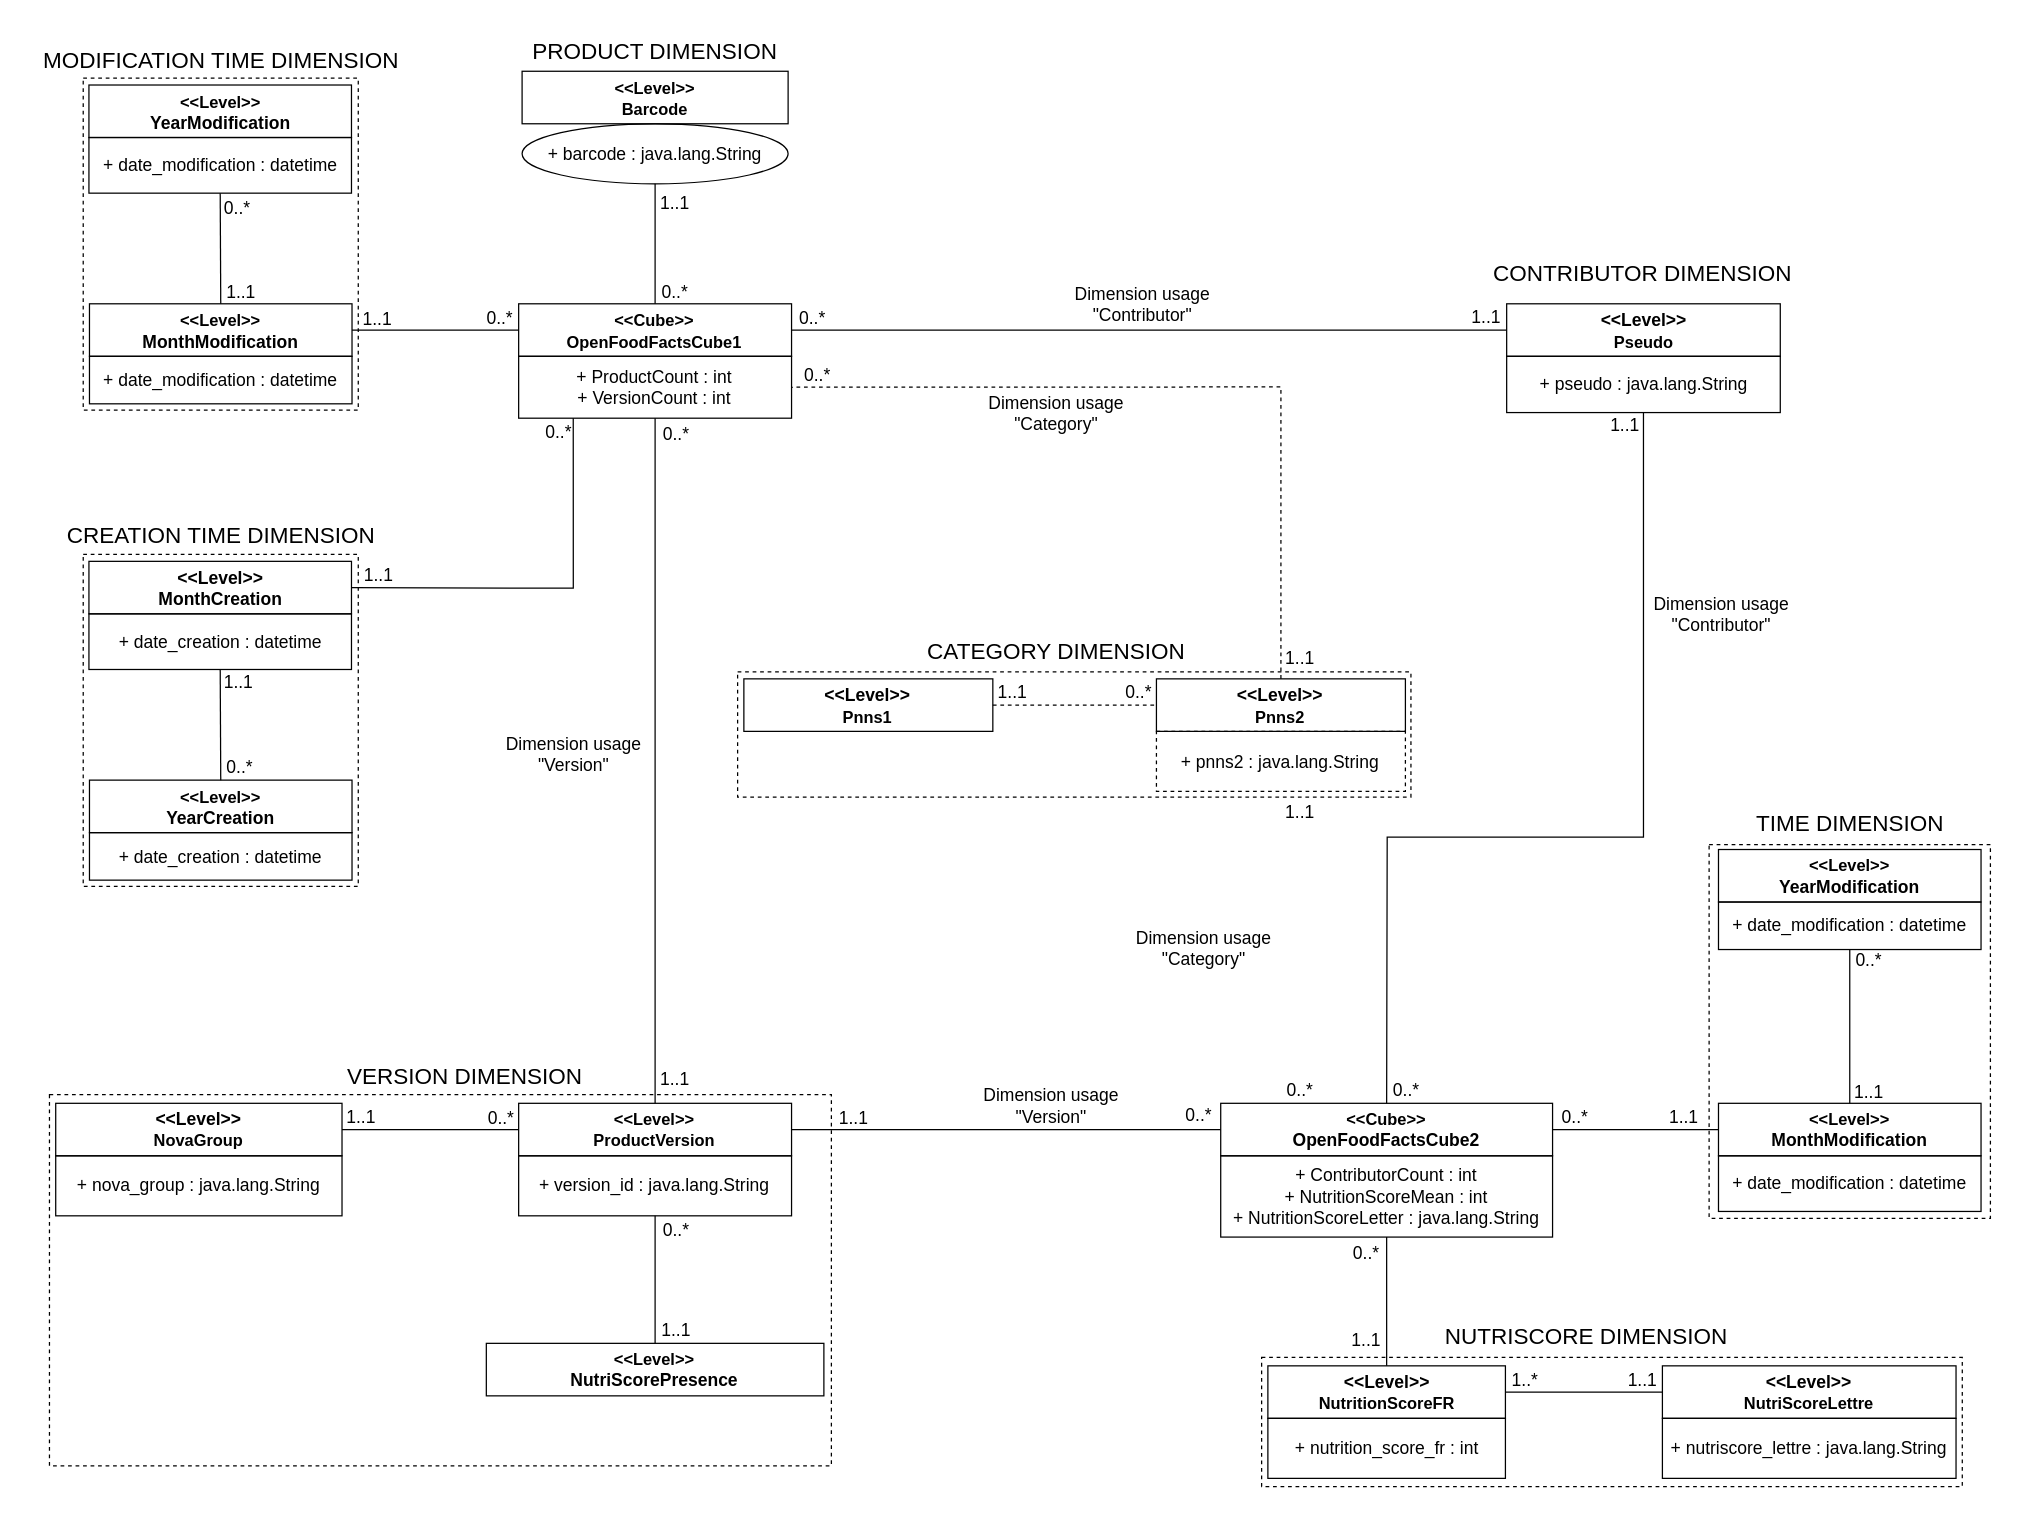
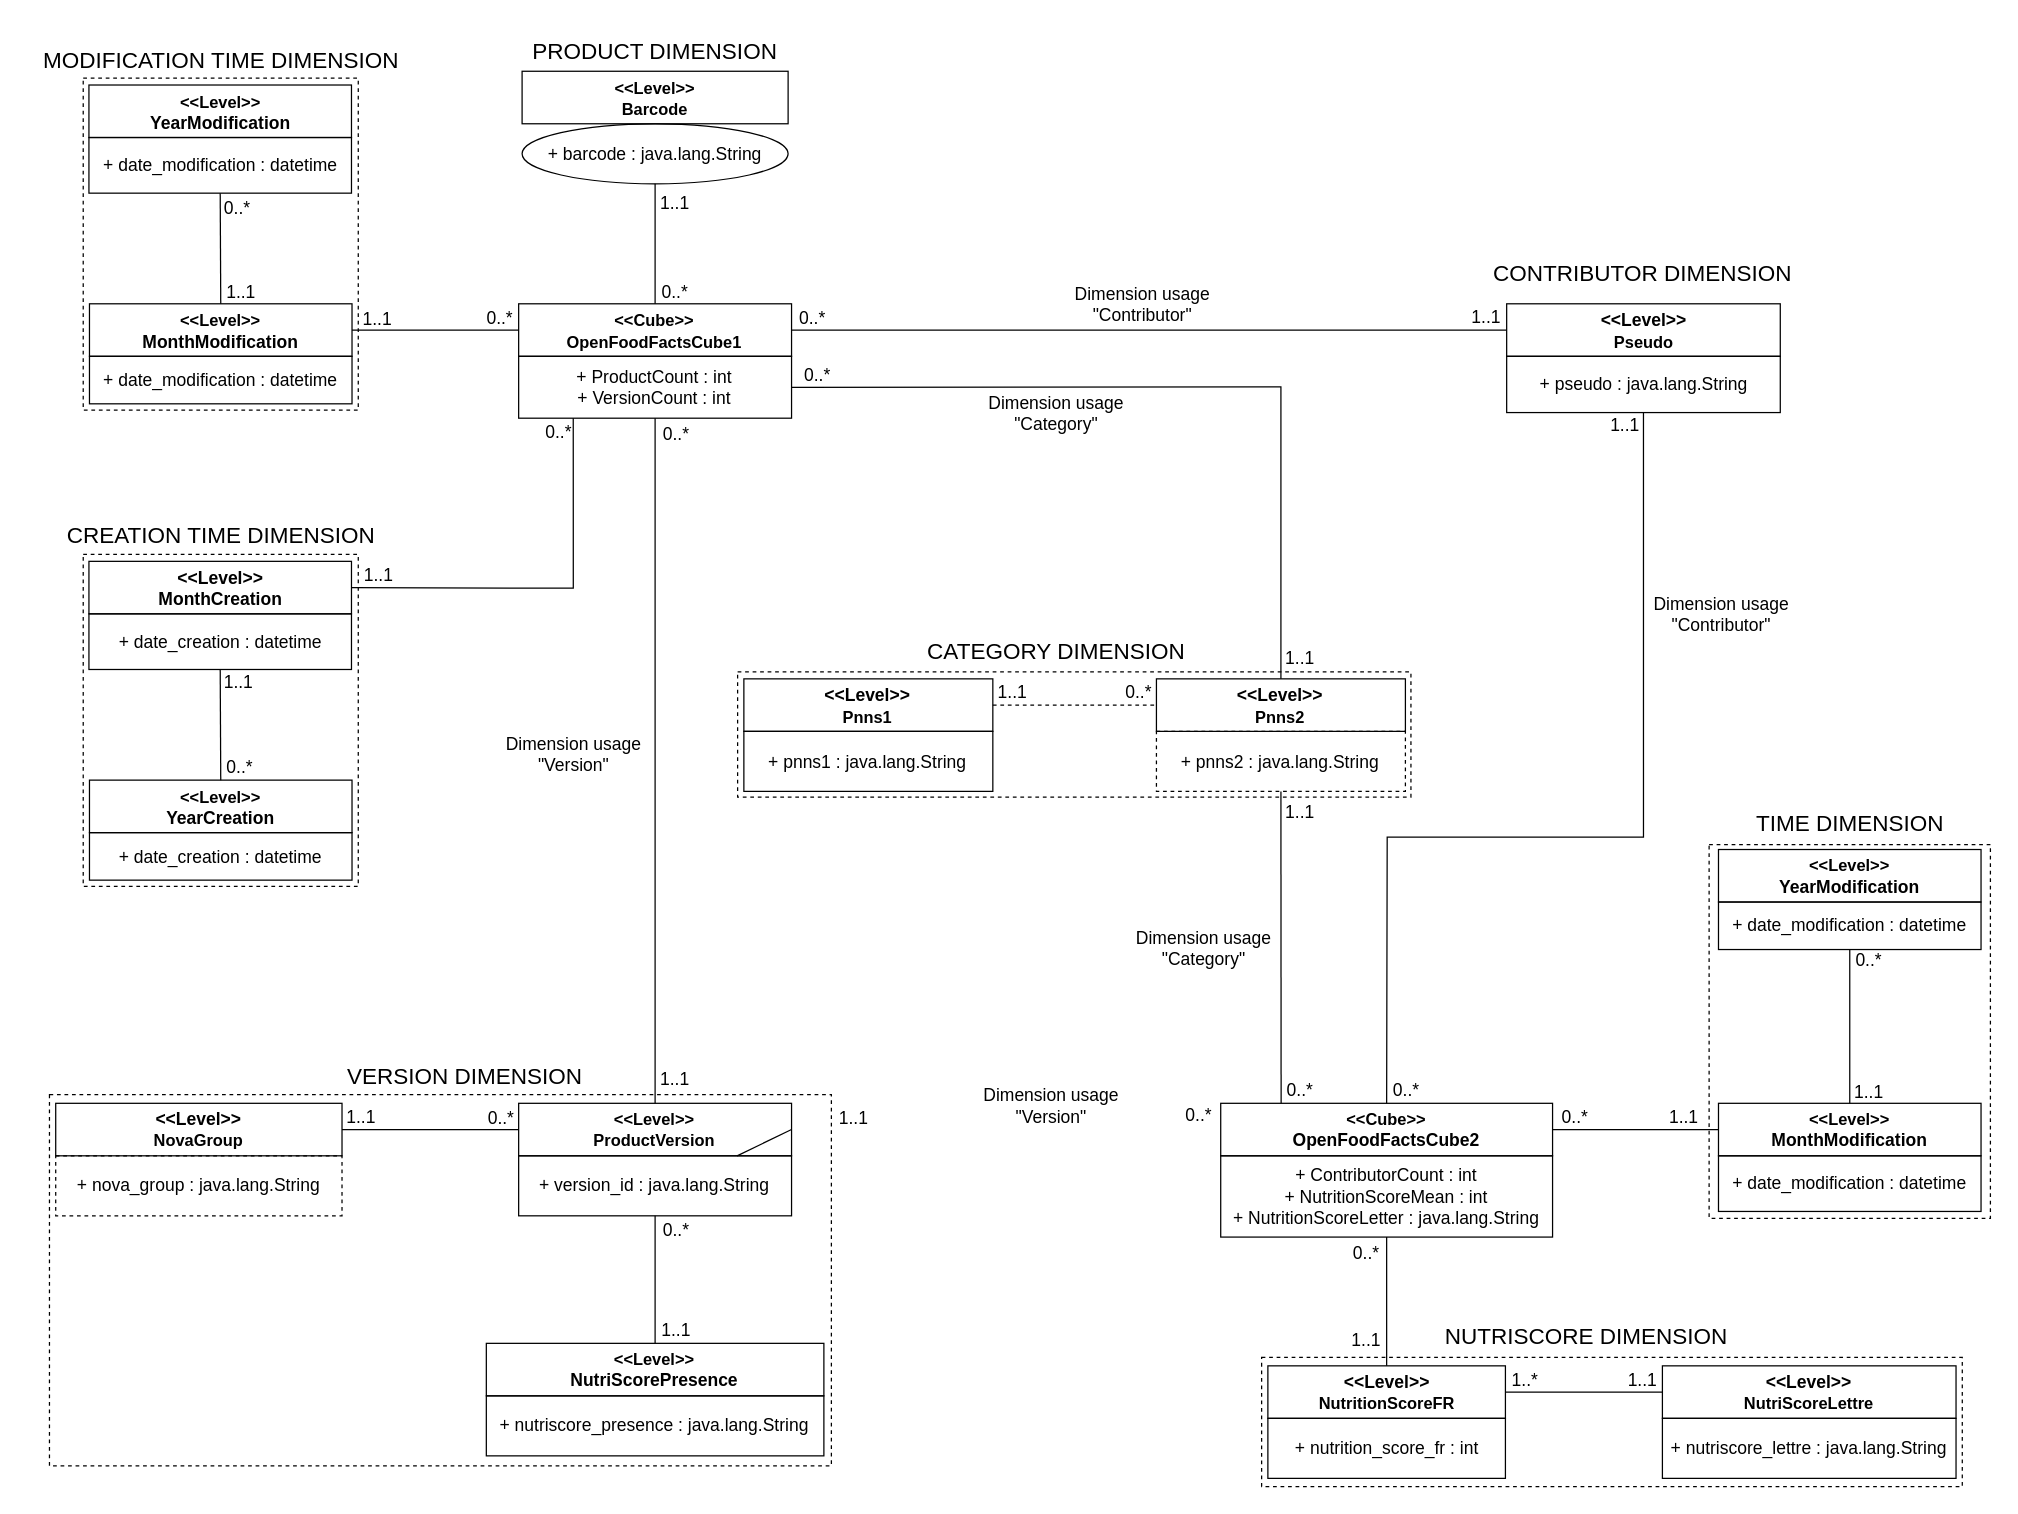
- <mxCell id="93" value="" style="endArrow=none;html=1;rounded=0;entryX=1;entryY=0.5;entryDx=0;entryDy=0;fontStyle=1;exitX=0.5;exitY=0;exitDx=0;exitDy=0;dashed=1;" parent="1" source="42" target="7" edge="1"><mxGeometry width="50" height="50" relative="1" as="geometry"><mxPoint x="533" y="742" as="sourcePoint" /><mxPoint x="533" y="344" as="targetPoint" /><Array as="points"><mxPoint x="1024" y="309" /></Array></mxGeometry></mxCell>
+ <mxCell id="93" value="" style="endArrow=none;html=1;rounded=0;entryX=1;entryY=0.5;entryDx=0;entryDy=0;fontStyle=1;exitX=0.5;exitY=0;exitDx=0;exitDy=0;" parent="1" source="42" target="7" edge="1"><mxGeometry width="50" height="50" relative="1" as="geometry"><mxPoint x="533" y="742" as="sourcePoint" /><mxPoint x="533" y="344" as="targetPoint" /><Array as="points"><mxPoint x="1024" y="309" /></Array></mxGeometry></mxCell>
+ <mxCell id="46" value="+ pnns1 : java.lang.String" style="rounded=0;whiteSpace=wrap;html=1;snapToPoint=1;points=[[0.1,0],[0.2,0],[0.3,0],[0.4,0],[0.5,0],[0.6,0],[0.7,0],[0.8,0],[0.9,0],[0,0.1],[0,0.3],[0,0.5],[0,0.7],[0,0.9],[0.1,1],[0.2,1],[0.3,1],[0.4,1],[0.5,1],[0.6,1],[0.7,1],[0.8,1],[0.9,1],[1,0.1],[1,0.3],[1,0.5],[1,0.7],[1,0.9]];fontFamily=Helvetica;fontSize=14;fillColor=none;" parent="1" vertex="1"><mxGeometry x="594.43" y="584.5" width="199.14" height="48" as="geometry" /></mxCell>
+ <mxCell id="90" value="" style="endArrow=none;html=1;rounded=0;fontStyle=1;entryX=0.5;entryY=1;entryDx=0;entryDy=0;exitX=0.182;exitY=-0.003;exitDx=0;exitDy=0;exitPerimeter=0;" parent="1" source="50" target="43" edge="1"><mxGeometry width="50" height="50" relative="1" as="geometry"><mxPoint x="1014" y="859" as="sourcePoint" /><mxPoint x="1364" y="343" as="targetPoint" /><Array as="points" /></mxGeometry></mxCell>
- <mxCell id="66" value="" style="endArrow=none;html=1;rounded=0;entryX=0;entryY=0.5;entryDx=0;entryDy=0;fontStyle=1;exitX=1;exitY=0.5;exitDx=0;exitDy=0;" parent="1" source="31" target="50" edge="1"><mxGeometry width="50" height="50" relative="1" as="geometry"><mxPoint x="772.71" y="892" as="sourcePoint" /><mxPoint x="772.71" y="784" as="targetPoint" /></mxGeometry></mxCell>
+ <mxCell id="66" value="" style="endArrow=none;html=1;rounded=0;fontStyle=1;exitX=1;exitY=0.5;exitDx=0;exitDy=0;" parent="1" source="31" target="32" edge="1"><mxGeometry width="50" height="50" relative="1" as="geometry"><mxPoint x="772.71" y="892" as="sourcePoint" /><mxPoint x="772.71" y="784" as="targetPoint" /></mxGeometry></mxCell>
- <mxCell id="62" value="+ nova_group : java.lang.String" style="rounded=0;whiteSpace=wrap;html=1;snapToPoint=1;points=[[0.1,0],[0.2,0],[0.3,0],[0.4,0],[0.5,0],[0.6,0],[0.7,0],[0.8,0],[0.9,0],[0,0.1],[0,0.3],[0,0.5],[0,0.7],[0,0.9],[0.1,1],[0.2,1],[0.3,1],[0.4,1],[0.5,1],[0.6,1],[0.7,1],[0.8,1],[0.9,1],[1,0.1],[1,0.3],[1,0.5],[1,0.7],[1,0.9]];fontFamily=Helvetica;fontSize=14;fillColor=none;" parent="1" vertex="1"><mxGeometry x="44" y="924" width="229" height="48" as="geometry" /></mxCell>
+ <mxCell id="62" value="+ nova_group : java.lang.String" style="rounded=0;whiteSpace=wrap;html=1;snapToPoint=1;points=[[0.1,0],[0.2,0],[0.3,0],[0.4,0],[0.5,0],[0.6,0],[0.7,0],[0.8,0],[0.9,0],[0,0.1],[0,0.3],[0,0.5],[0,0.7],[0,0.9],[0.1,1],[0.2,1],[0.3,1],[0.4,1],[0.5,1],[0.6,1],[0.7,1],[0.8,1],[0.9,1],[1,0.1],[1,0.3],[1,0.5],[1,0.7],[1,0.9]];fontFamily=Helvetica;fontSize=14;fillColor=none;dashed=1;" parent="1" vertex="1"><mxGeometry x="44" y="924" width="229" height="48" as="geometry" /></mxCell>
+ <mxCell id="35" value="+&amp;nbsp;nutriscore_presence : java.lang.String" style="rounded=0;whiteSpace=wrap;html=1;snapToPoint=1;points=[[0.1,0],[0.2,0],[0.3,0],[0.4,0],[0.5,0],[0.6,0],[0.7,0],[0.8,0],[0.9,0],[0,0.1],[0,0.3],[0,0.5],[0,0.7],[0,0.9],[0.1,1],[0.2,1],[0.3,1],[0.4,1],[0.5,1],[0.6,1],[0.7,1],[0.8,1],[0.9,1],[1,0.1],[1,0.3],[1,0.5],[1,0.7],[1,0.9]];fontFamily=Helvetica;fontSize=14;fillColor=none;" parent="1" vertex="1"><mxGeometry x="388.43" y="1116" width="270" height="48" as="geometry" /></mxCell>
